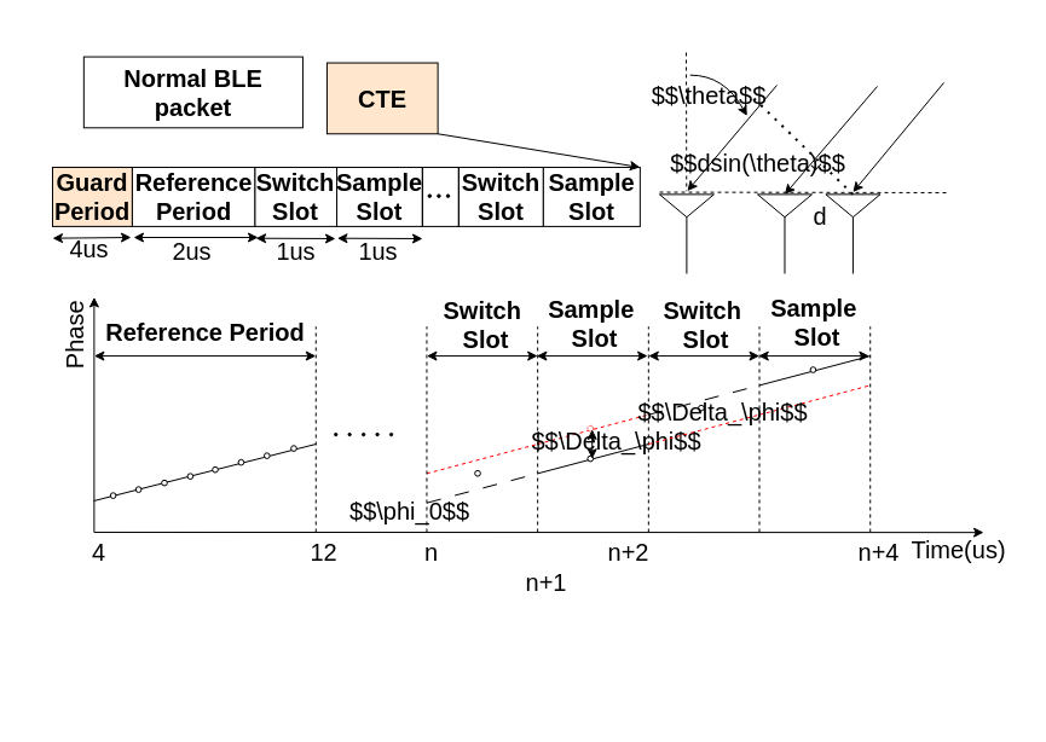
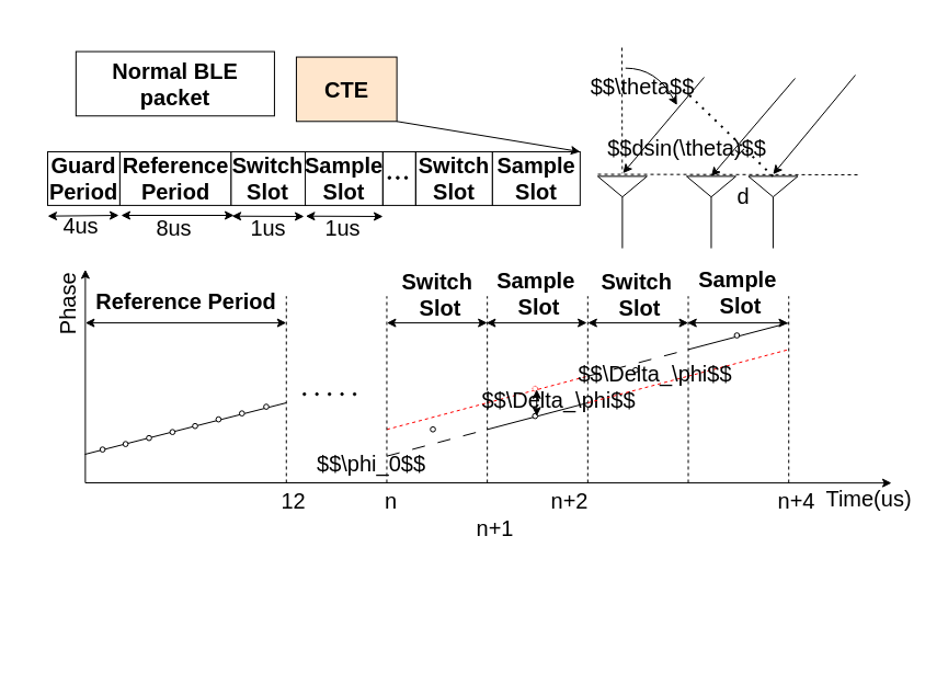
- <mxCell id="15" value="&lt;font style=&quot;font-size: 20px;&quot;&gt;&lt;b&gt;Guard Period&lt;/b&gt;&lt;/font&gt;" style="rounded=0;whiteSpace=wrap;html=1;fillColor=#ffe6cc;" parent="6" vertex="1"><mxGeometry x="-45.85" width="65.85" height="48.92" as="geometry" /></mxCell>
+ <mxCell id="15" value="&lt;font style=&quot;font-size: 20px;&quot;&gt;&lt;b&gt;Guard Period&lt;/b&gt;&lt;/font&gt;" style="rounded=0;whiteSpace=wrap;html=1;" parent="6" vertex="1"><mxGeometry x="-45.85" width="65.85" height="48.92" as="geometry" /></mxCell>
- <mxCell id="21" value="&lt;font style=&quot;font-size: 20px;&quot;&gt;2us&lt;/font&gt;" style="text;html=1;align=center;verticalAlign=middle;resizable=0;points=[];autosize=1;strokeColor=none;fillColor=none;" parent="3" vertex="1"><mxGeometry x="85.314" y="166.338" width="60" height="40" as="geometry" /></mxCell>
+ <mxCell id="21" value="&lt;font style=&quot;font-size: 20px;&quot;&gt;8us&lt;/font&gt;" style="text;html=1;align=center;verticalAlign=middle;resizable=0;points=[];autosize=1;strokeColor=none;fillColor=none;" parent="3" vertex="1"><mxGeometry x="85.314" y="166.338" width="60" height="40" as="geometry" /></mxCell>
- <mxCell id="81" value="&lt;font style=&quot;font-size: 20px;&quot;&gt;4&lt;/font&gt;" style="text;html=1;align=center;verticalAlign=middle;resizable=0;points=[];autosize=1;strokeColor=none;fillColor=none;" parent="3" vertex="1"><mxGeometry x="22.924" y="415.148" width="30" height="40" as="geometry" /></mxCell>
